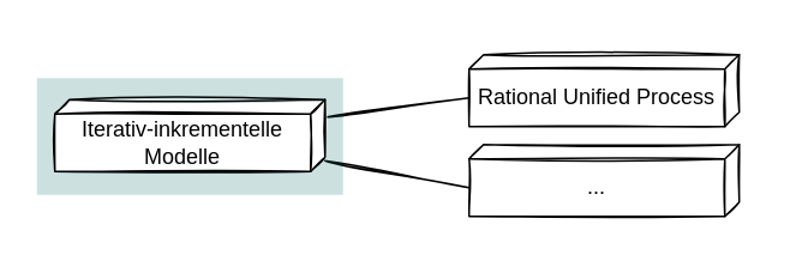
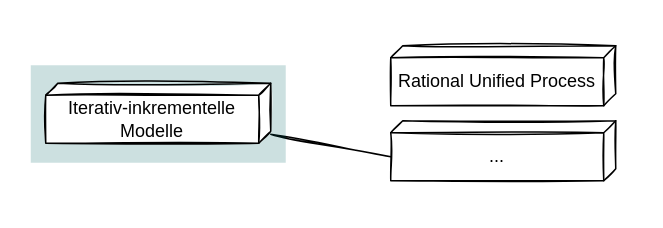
- <mxCell id="5" style="edgeStyle=none;rounded=0;sketch=1;orthogonalLoop=1;jettySize=auto;html=1;entryX=0;entryY=0;entryDx=24;entryDy=150;entryPerimeter=0;shadow=0;endArrow=none;endFill=0;fontSize=12;" edge="1" parent="1" source="8" target="3"><mxGeometry relative="1" as="geometry" /></mxCell>
